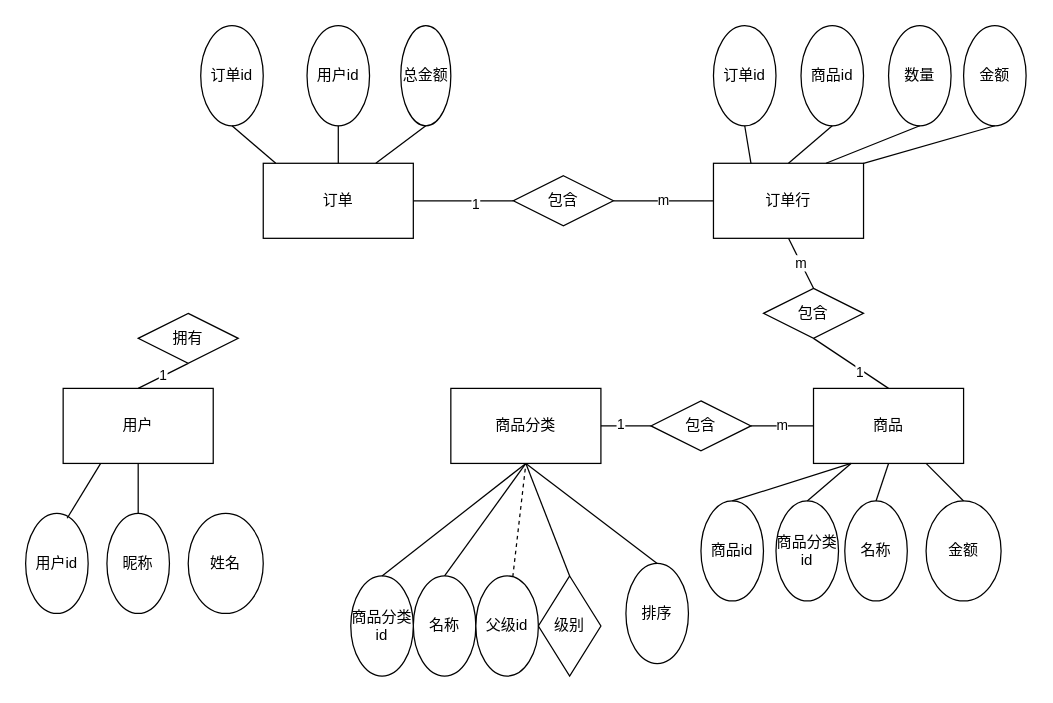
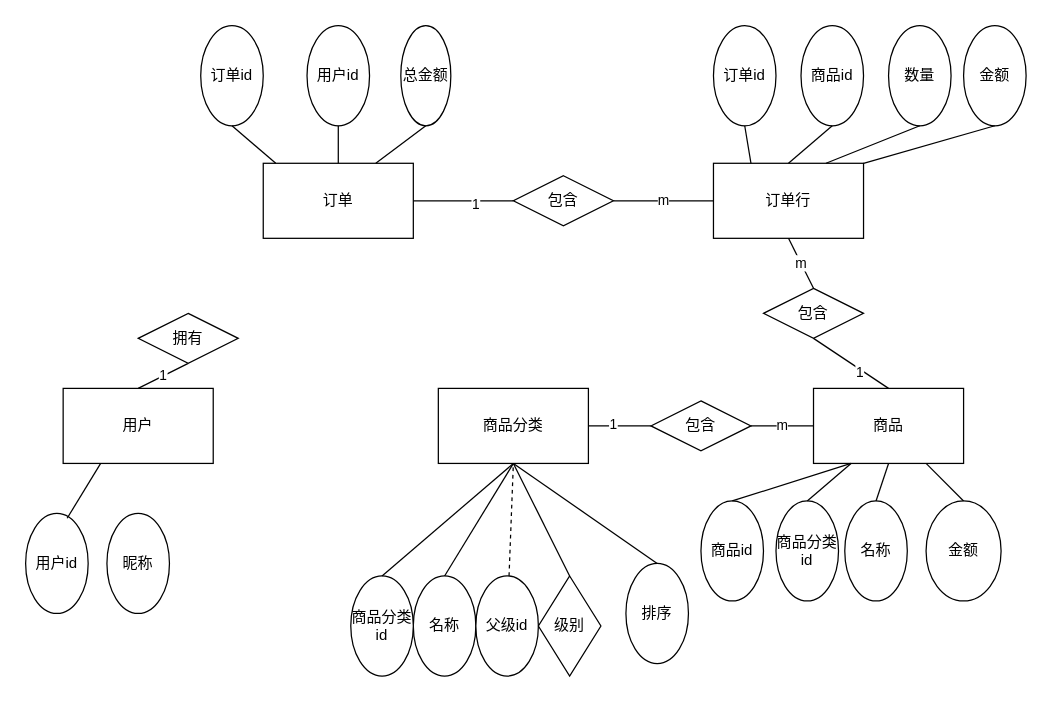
- <mxCell id="41" value="商品分类" style="rounded=0;whiteSpace=wrap;html=1;" parent="1" vertex="1"><mxGeometry x="360" y="310" width="120" height="60" as="geometry" /></mxCell>
+ <mxCell id="41" value="商品分类" style="rounded=0;whiteSpace=wrap;html=1;" parent="1" vertex="1"><mxGeometry x="350" y="310" width="120" height="60" as="geometry" /></mxCell>
- <mxCell id="14" value="" style="endArrow=none;html=1;rounded=0;exitX=0.5;exitY=1;exitDx=0;exitDy=0;entryX=0.5;entryY=0;entryDx=0;entryDy=0;" parent="1" source="2" target="13" edge="1"><mxGeometry width="50" height="50" relative="1" as="geometry"><mxPoint x="390" y="340" as="sourcePoint" /><mxPoint x="440" y="290" as="targetPoint" /></mxGeometry></mxCell>
- <mxCell id="6" value="姓名" style="ellipse;whiteSpace=wrap;html=1;" parent="1" vertex="1"><mxGeometry x="150" y="410" width="60" height="80" as="geometry" /></mxCell>
